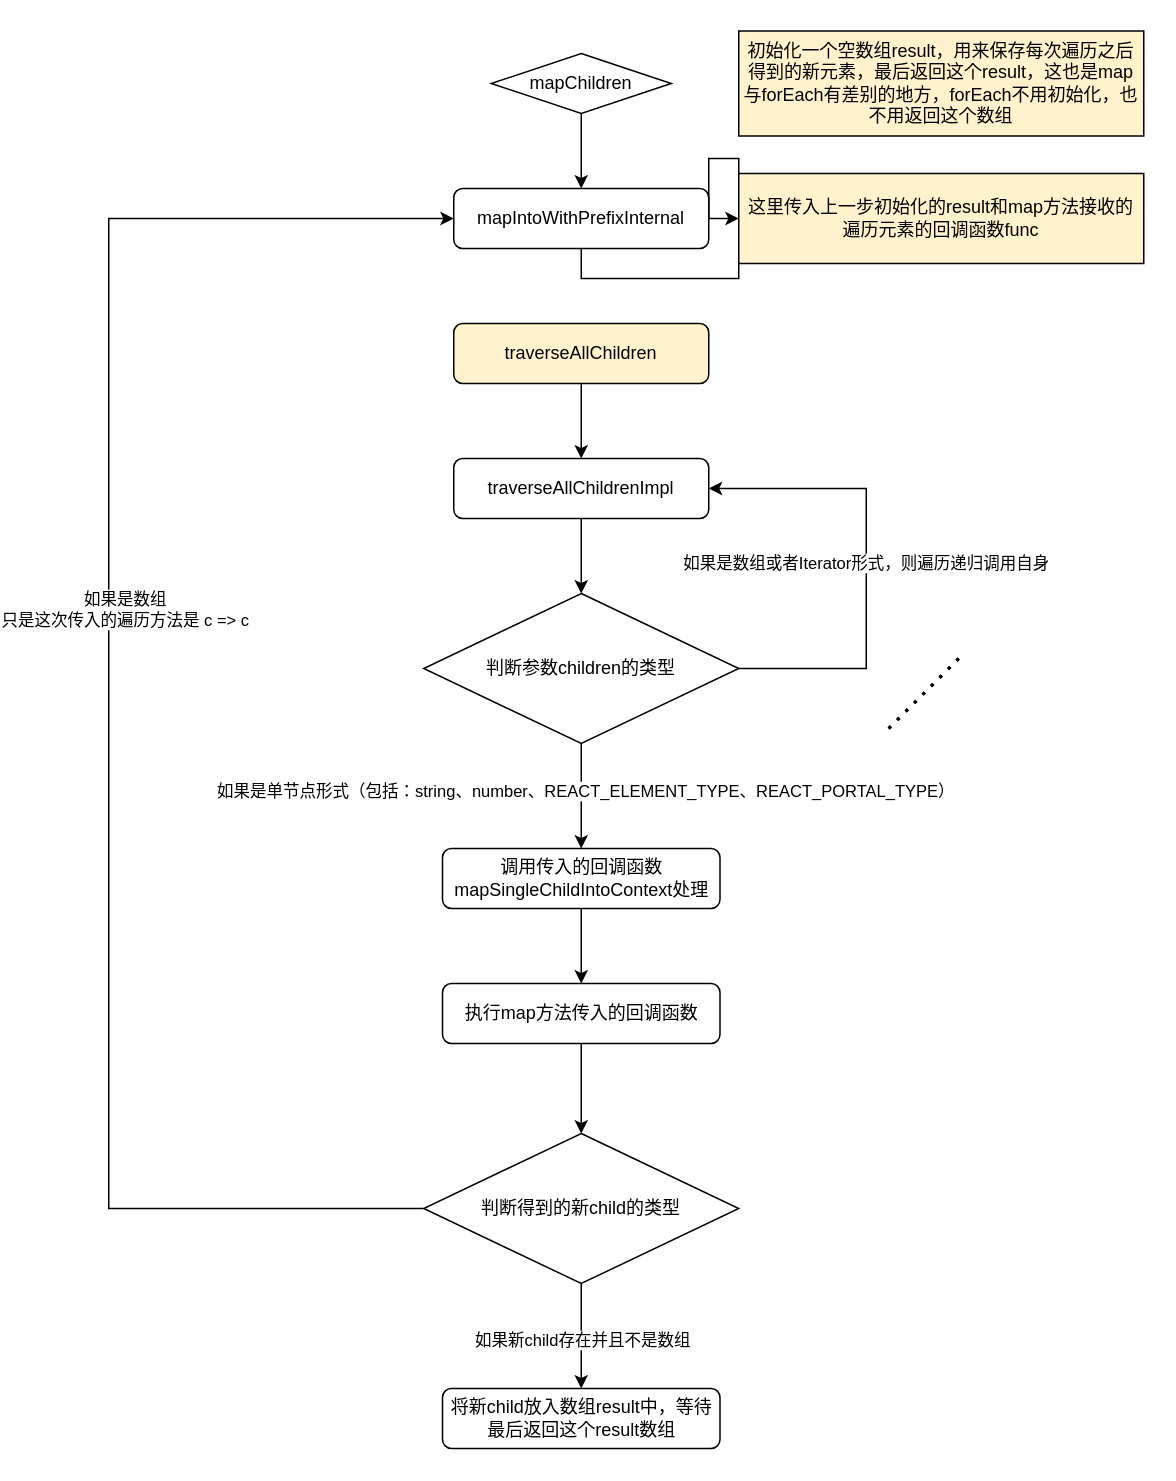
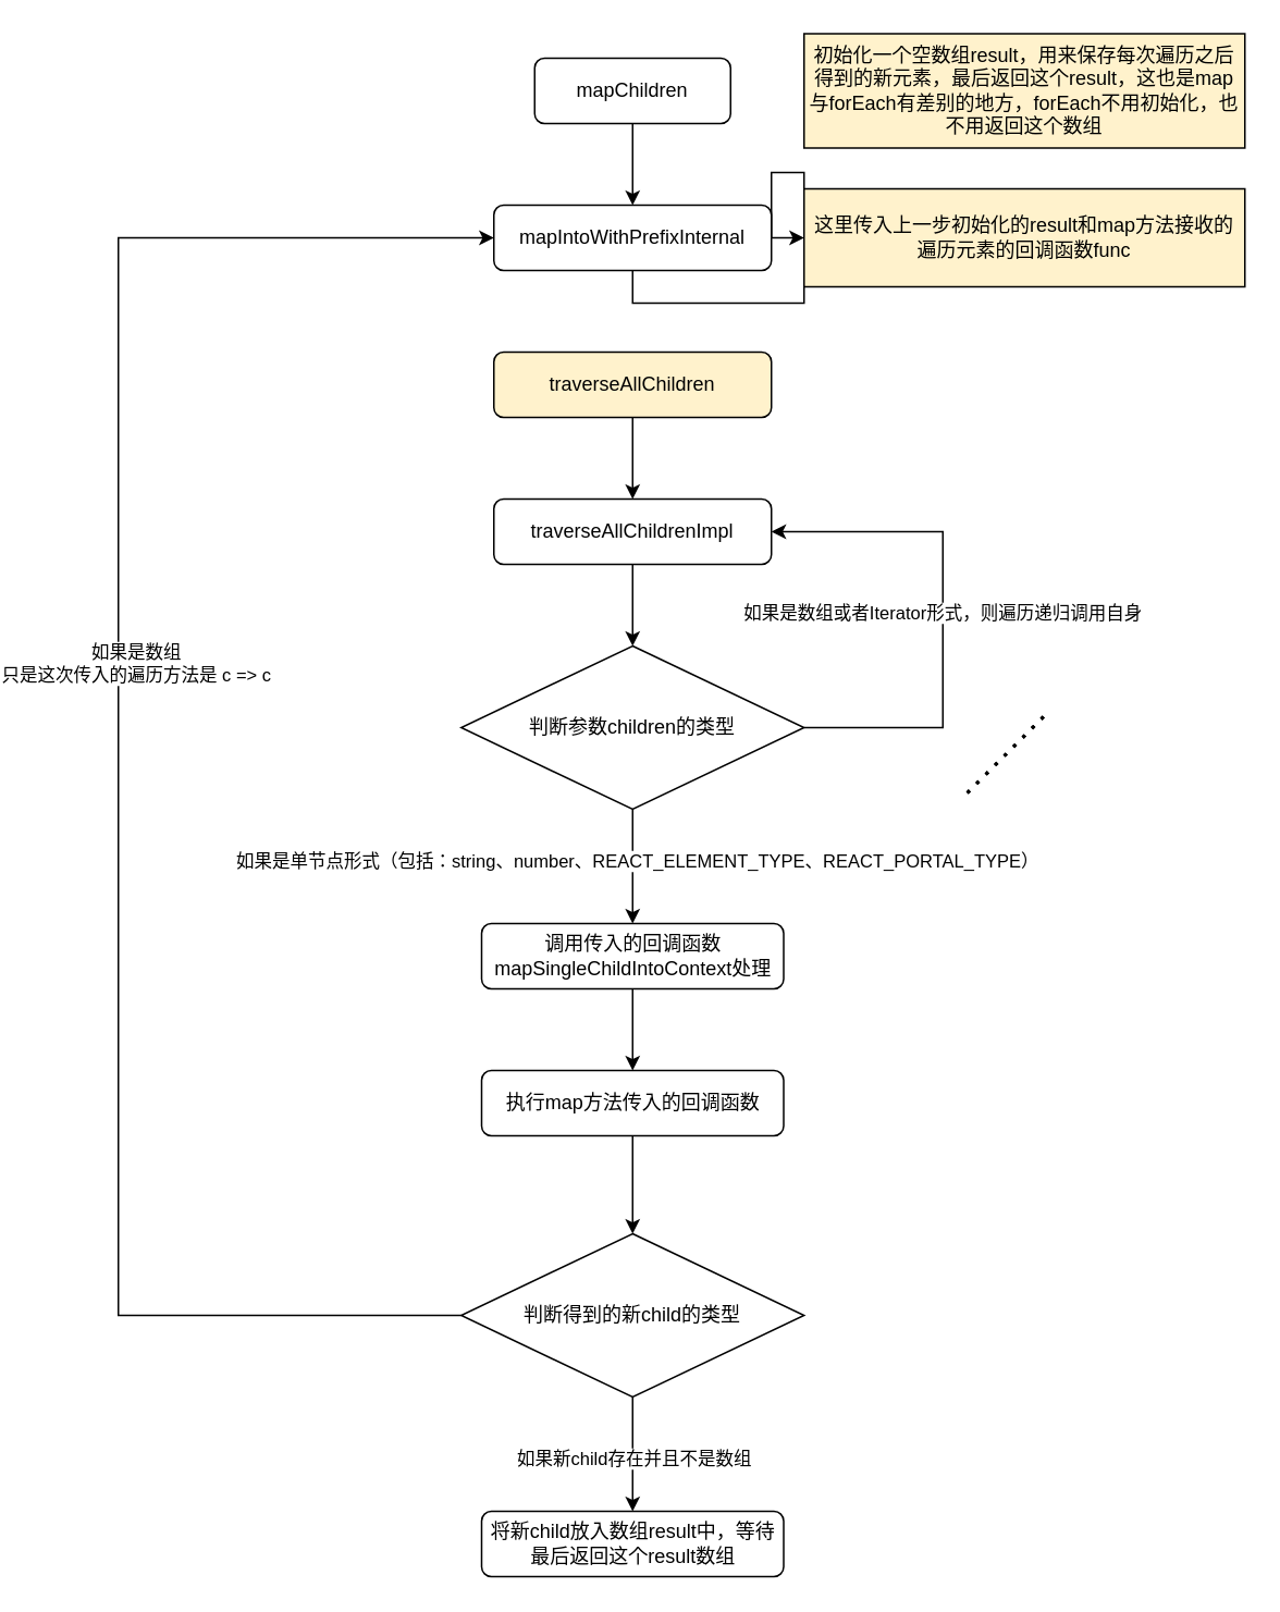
- <mxCell id="3" value="mapChildren" style="rhombus;whiteSpace=wrap;html=1;fontSize=12;glass=0;strokeWidth=1;shadow=0;" parent="1" vertex="1"><mxGeometry x="275" y="35" width="120" height="40" as="geometry" /></mxCell>
+ <mxCell id="3" value="mapChildren" style="rounded=1;whiteSpace=wrap;html=1;fontSize=12;glass=0;strokeWidth=1;shadow=0;" parent="1" vertex="1"><mxGeometry x="275" y="35" width="120" height="40" as="geometry" /></mxCell>
